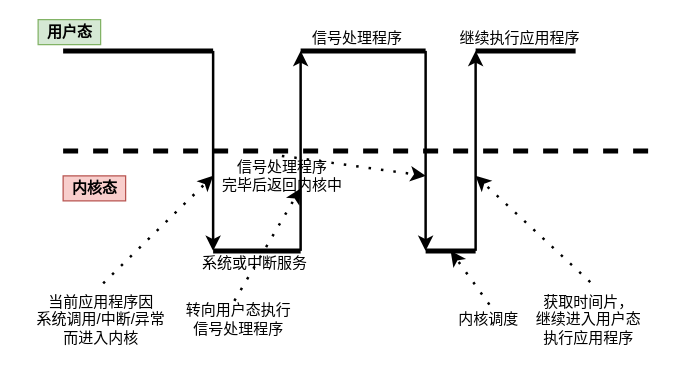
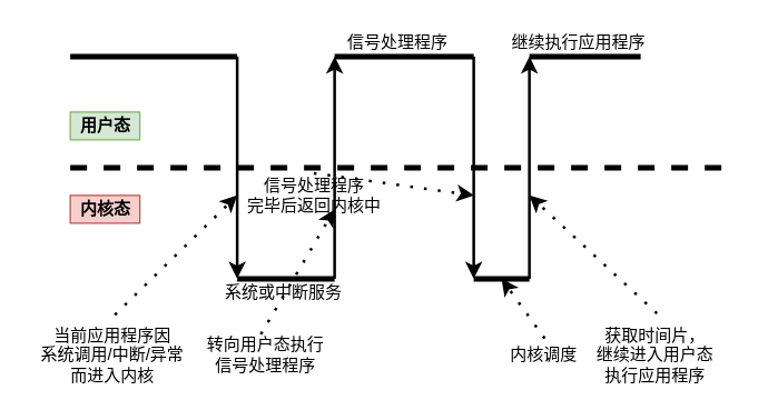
- <mxCell id="3" value="用户态" style="text;html=1;align=center;verticalAlign=middle;resizable=0;points=[];autosize=1;strokeColor=#82b366;fillColor=#d5e8d4;fontStyle=1" vertex="1" parent="1"><mxGeometry x="30" y="15" width="50" height="20" as="geometry" /></mxCell>
+ <mxCell id="3" value="用户态" style="text;html=1;align=center;verticalAlign=middle;resizable=0;points=[];autosize=1;strokeColor=#82b366;fillColor=#d5e8d4;fontStyle=1" vertex="1" parent="1"><mxGeometry x="50" y="80" width="50" height="20" as="geometry" /></mxCell>
